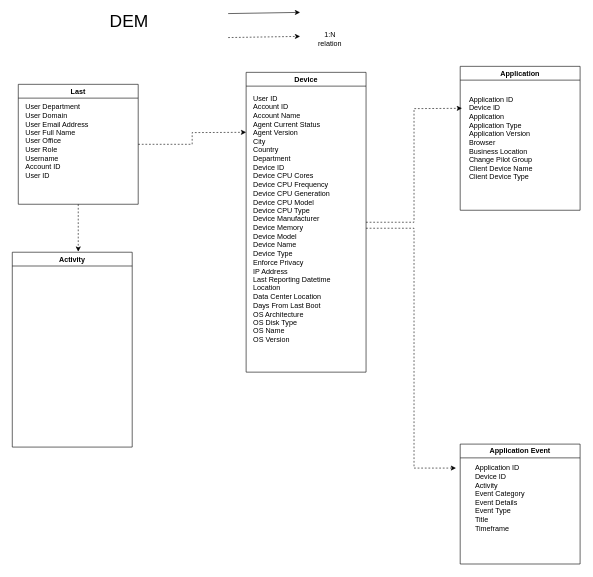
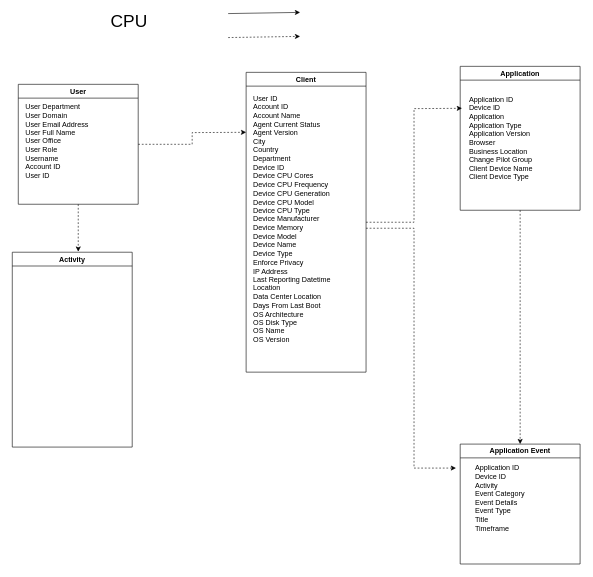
- <mxCell id="15" value="&lt;font style=&quot;font-size: 29px;&quot;&gt;DEM&lt;/font&gt;" style="text;html=1;strokeColor=none;fillColor=none;align=center;verticalAlign=middle;whiteSpace=wrap;rounded=0;" parent="1" vertex="1"><mxGeometry x="60" y="20" width="310" height="30" as="geometry" /></mxCell>
+ <mxCell id="15" value="&lt;font style=&quot;font-size: 29px;&quot;&gt;CPU&lt;/font&gt;" style="text;html=1;strokeColor=none;fillColor=none;align=center;verticalAlign=middle;whiteSpace=wrap;rounded=0;" parent="1" vertex="1"><mxGeometry x="60" y="20" width="310" height="30" as="geometry" /></mxCell>
- <mxCell id="19" value="1:N relation" style="text;html=1;strokeColor=none;fillColor=none;align=center;verticalAlign=middle;whiteSpace=wrap;rounded=0;" parent="1" vertex="1"><mxGeometry x="520" y="50" width="60" height="30" as="geometry" /></mxCell>
- <mxCell id="8" value="Device" style="swimlane;whiteSpace=wrap;html=1;startSize=23;" parent="1" vertex="1"><mxGeometry x="410" y="120" width="200" height="500" as="geometry" /></mxCell>
+ <mxCell id="8" value="Client" style="swimlane;whiteSpace=wrap;html=1;startSize=23;" parent="1" vertex="1"><mxGeometry x="410" y="120" width="200" height="500" as="geometry" /></mxCell>
- <mxCell id="4" value="Last" style="swimlane;whiteSpace=wrap;html=1;" parent="1" vertex="1"><mxGeometry x="30" y="140" width="200" height="200" as="geometry" /></mxCell>
+ <mxCell id="4" value="User" style="swimlane;whiteSpace=wrap;html=1;" parent="1" vertex="1"><mxGeometry x="30" y="140" width="200" height="200" as="geometry" /></mxCell>
+ <mxCell id="10" style="edgeStyle=orthogonalEdgeStyle;rounded=0;orthogonalLoop=1;jettySize=auto;html=1;entryX=0.5;entryY=0;entryDx=0;entryDy=0;dashed=1;" parent="1" source="11" target="13" edge="1"><mxGeometry relative="1" as="geometry" /></mxCell>
